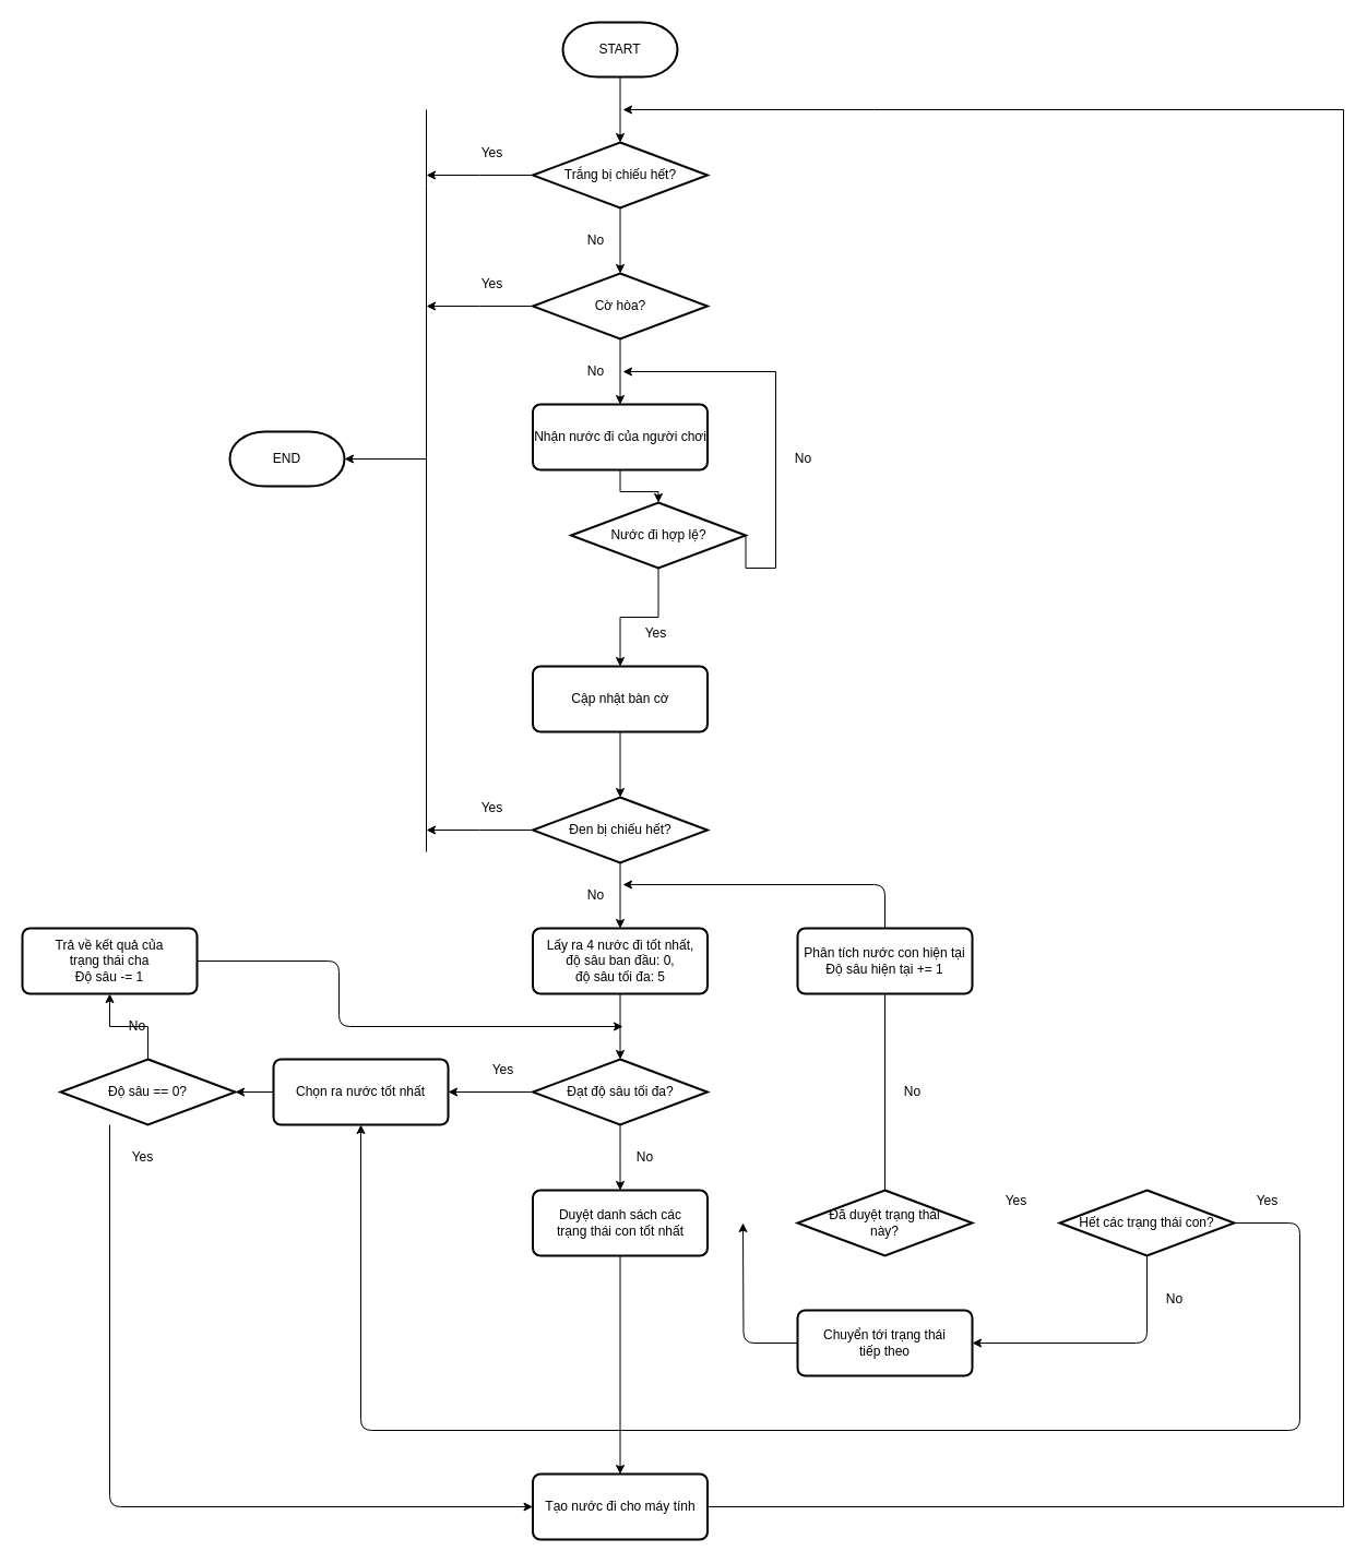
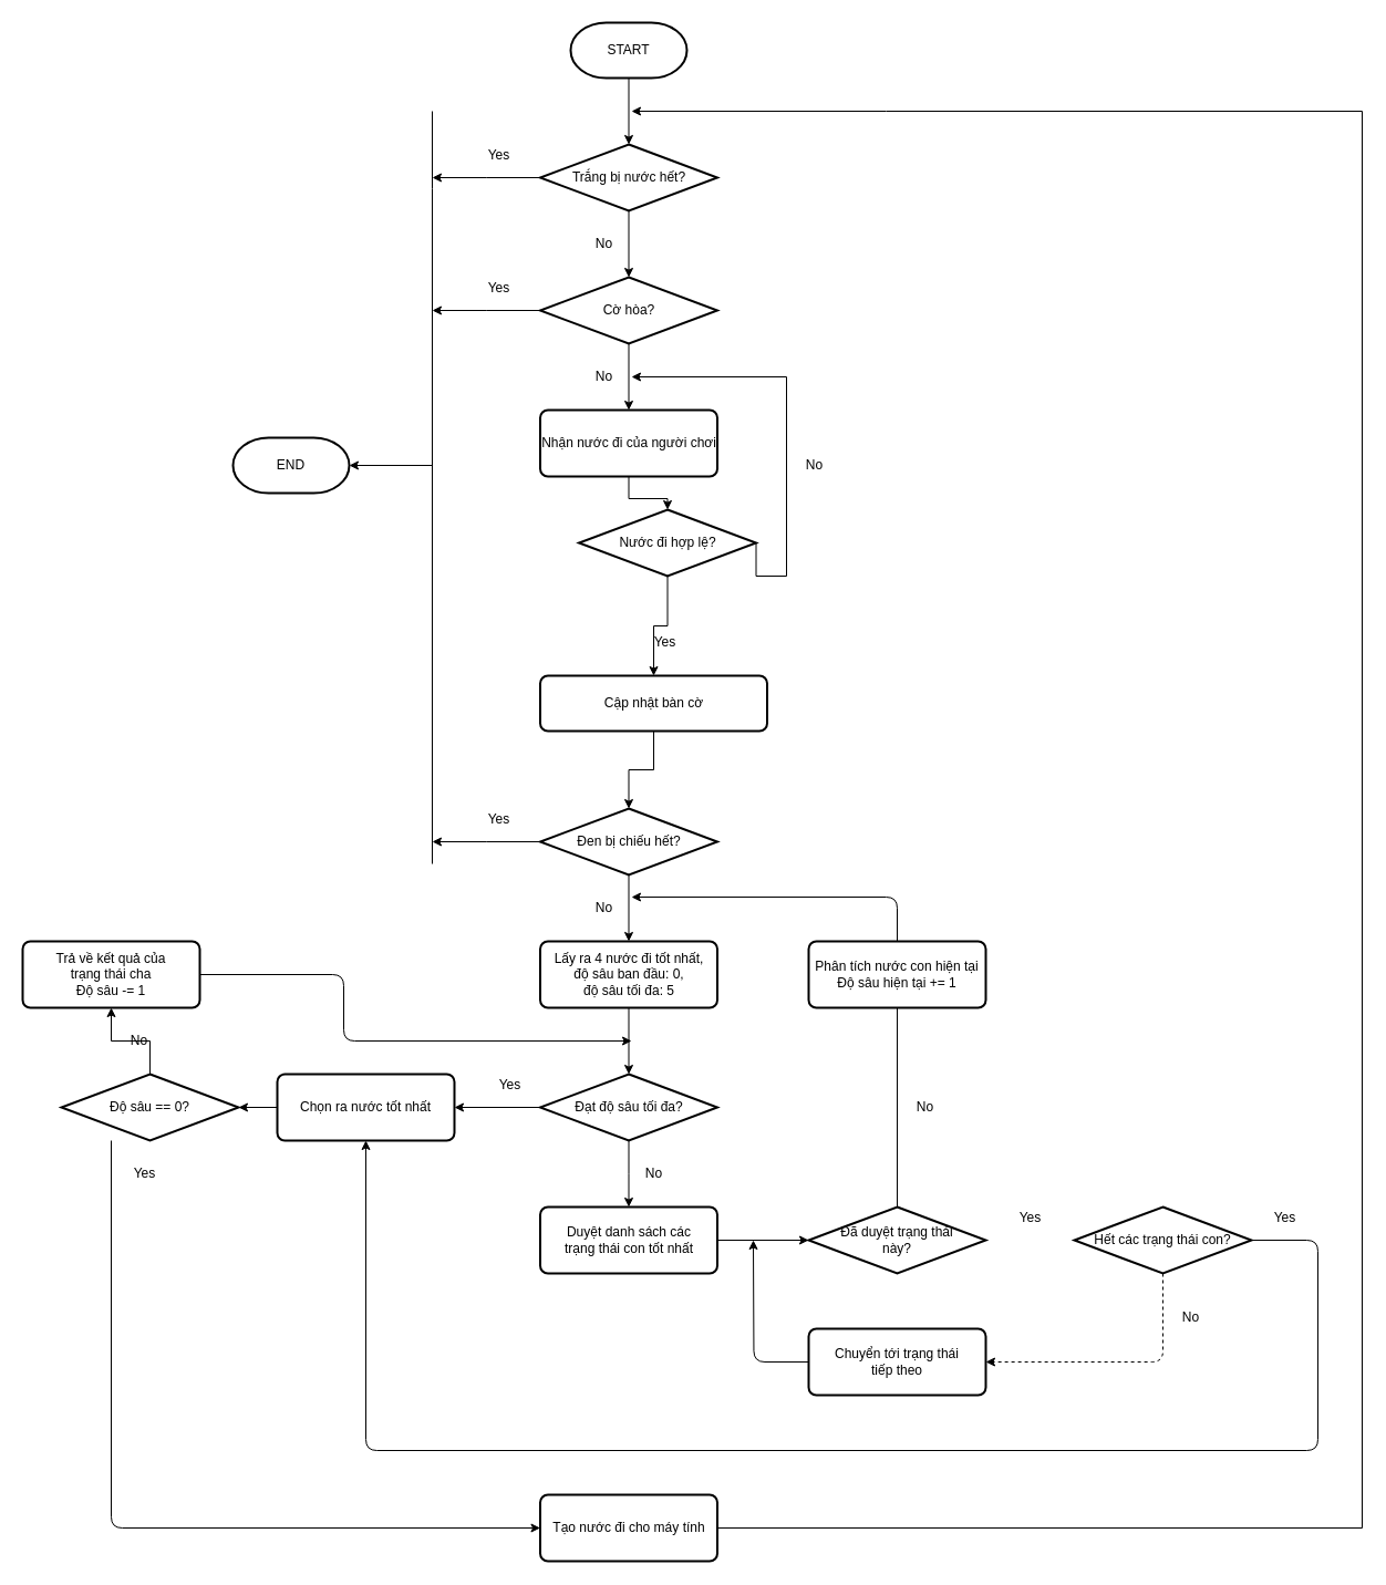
- <mxCell id="5" value="Trắng bị chiếu hết?" style="strokeWidth=2;html=1;shape=mxgraph.flowchart.decision;whiteSpace=wrap;" vertex="1" parent="1"><mxGeometry x="487.5" y="130" width="160" height="60" as="geometry" /></mxCell>
+ <mxCell id="5" value="Trắng bị nước hết?" style="strokeWidth=2;html=1;shape=mxgraph.flowchart.decision;whiteSpace=wrap;" vertex="1" parent="1"><mxGeometry x="487.5" y="130" width="160" height="60" as="geometry" /></mxCell>
- <mxCell id="23" value="Cập nhật bàn cờ" style="rounded=1;whiteSpace=wrap;html=1;absoluteArcSize=1;arcSize=14;strokeWidth=2;" vertex="1" parent="1"><mxGeometry x="487.5" y="610" width="160" height="60" as="geometry" /></mxCell>
+ <mxCell id="23" value="Cập nhật bàn cờ" style="rounded=1;whiteSpace=wrap;html=1;absoluteArcSize=1;arcSize=14;strokeWidth=2;" vertex="1" parent="1"><mxGeometry x="487.5" y="610" width="205" height="50" as="geometry" /></mxCell>
- <mxCell id="57" style="edgeStyle=orthogonalEdgeStyle;curved=0;rounded=1;sketch=0;orthogonalLoop=1;jettySize=auto;html=1;entryX=1;entryY=0.5;entryDx=0;entryDy=0;" edge="1" parent="1" source="58" target="64"><mxGeometry relative="1" as="geometry"><Array as="points"><mxPoint x="1050" y="1230" /></Array></mxGeometry></mxCell>
+ <mxCell id="57" style="edgeStyle=orthogonalEdgeStyle;curved=0;rounded=1;sketch=0;orthogonalLoop=1;jettySize=auto;html=1;entryX=1;entryY=0.5;entryDx=0;entryDy=0;dashed=1;" edge="1" parent="1" source="58" target="64"><mxGeometry relative="1" as="geometry"><Array as="points"><mxPoint x="1050" y="1230" /></Array></mxGeometry></mxCell>
- <mxCell id="52" style="edgeStyle=orthogonalEdgeStyle;curved=0;rounded=1;sketch=0;orthogonalLoop=1;jettySize=auto;html=1;" edge="1" parent="1" source="53" target="27"><mxGeometry relative="1" as="geometry" /></mxCell>
+ <mxCell id="52" style="edgeStyle=orthogonalEdgeStyle;curved=0;rounded=1;sketch=0;orthogonalLoop=1;jettySize=auto;html=1;entryX=0;entryY=0.5;entryDx=0;entryDy=0;entryPerimeter=0;" edge="1" parent="1" source="53" target="55"><mxGeometry relative="1" as="geometry" /></mxCell>
